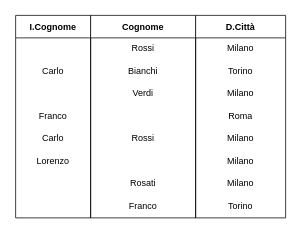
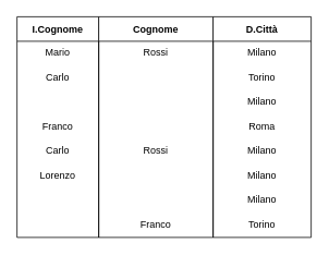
+ <mxCell id="3" value="Mario" style="text;strokeColor=none;fillColor=none;spacingLeft=4;spacingRight=4;overflow=hidden;rotatable=0;points=[[0,0.5],[1,0.5]];portConstraint=eastwest;fontSize=12;align=center;" parent="2" vertex="1"><mxGeometry y="30" width="100" height="30" as="geometry" /></mxCell>
- <mxCell id="10" value="Bianchi" style="text;strokeColor=none;fillColor=none;spacingLeft=4;spacingRight=4;overflow=hidden;rotatable=0;points=[[0,0.5],[1,0.5]];portConstraint=eastwest;fontSize=12;align=center;" parent="8" vertex="1"><mxGeometry y="60" width="140" height="30" as="geometry" /></mxCell>
- <mxCell id="11" value="Verdi" style="text;strokeColor=none;fillColor=none;spacingLeft=4;spacingRight=4;overflow=hidden;rotatable=0;points=[[0,0.5],[1,0.5]];portConstraint=eastwest;fontSize=12;align=center;" parent="8" vertex="1"><mxGeometry y="90" width="140" height="30" as="geometry" /></mxCell>
- <mxCell id="13" value="Rosati" style="text;strokeColor=none;fillColor=none;spacingLeft=4;spacingRight=4;overflow=hidden;rotatable=0;points=[[0,0.5],[1,0.5]];portConstraint=eastwest;fontSize=12;align=center;" parent="8" vertex="1"><mxGeometry y="210" width="140" height="30" as="geometry" /></mxCell>
